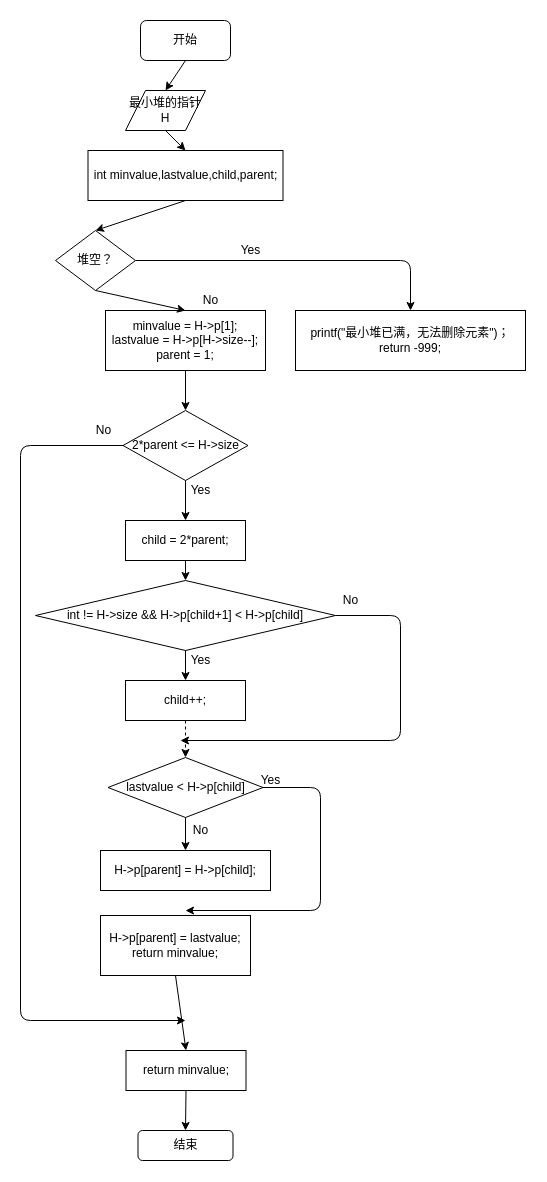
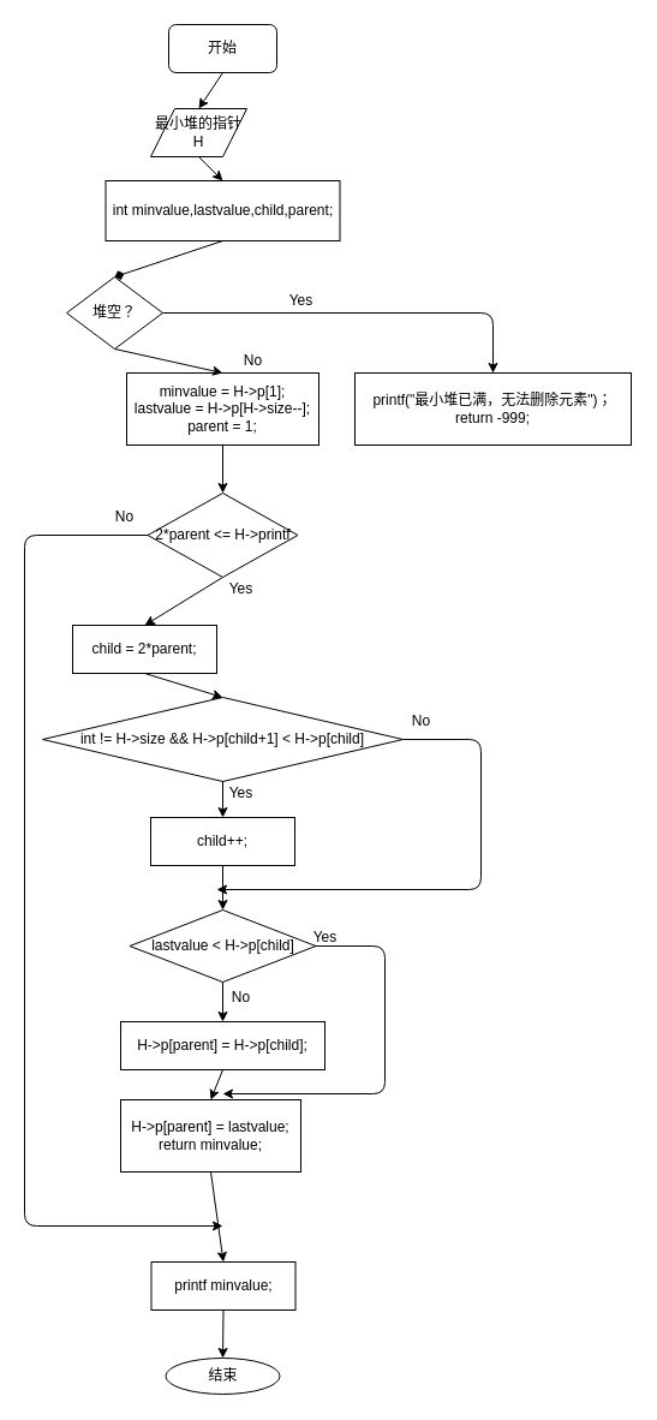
- <mxCell id="17" value="" style="endArrow=classic;html=1;exitX=0.5;exitY=1;exitDx=0;exitDy=0;entryX=0.5;entryY=0;entryDx=0;entryDy=0;entryPerimeter=0;" edge="1" parent="1" source="4" target="5"><mxGeometry width="50" height="50" relative="1" as="geometry"><mxPoint x="280" y="150" as="sourcePoint" /><mxPoint x="330" y="100" as="targetPoint" /></mxGeometry></mxCell>
+ <mxCell id="17" value="" style="endArrow=diamond;html=1;exitX=0.5;exitY=1;exitDx=0;exitDy=0;entryX=0.5;entryY=0;entryDx=0;entryDy=0;entryPerimeter=0;" edge="1" parent="1" source="4" target="5"><mxGeometry width="50" height="50" relative="1" as="geometry"><mxPoint x="280" y="150" as="sourcePoint" /><mxPoint x="330" y="100" as="targetPoint" /></mxGeometry></mxCell>
- <mxCell id="8" value="2*parent &amp;lt;= H-&amp;gt;size" style="rhombus;whiteSpace=wrap;html=1;" vertex="1" parent="1"><mxGeometry x="122.5" y="410" width="125" height="70" as="geometry" /></mxCell>
+ <mxCell id="8" value="2*parent &amp;lt;= H-&amp;gt;printf" style="rhombus;whiteSpace=wrap;html=1;" vertex="1" parent="1"><mxGeometry x="122.5" y="410" width="125" height="70" as="geometry" /></mxCell>
- <mxCell id="9" value="child = 2*parent;" style="rounded=0;whiteSpace=wrap;html=1;" vertex="1" parent="1"><mxGeometry x="125" y="520" width="120" height="40" as="geometry" /></mxCell>
+ <mxCell id="9" value="child = 2*parent;" style="rounded=0;whiteSpace=wrap;html=1;" vertex="1" parent="1"><mxGeometry x="60" y="520" width="120" height="40" as="geometry" /></mxCell>
- <mxCell id="23" value="" style="endArrow=classic;html=1;exitX=0.5;exitY=1;exitDx=0;exitDy=0;entryX=0.5;entryY=0;entryDx=0;entryDy=0;dashed=1;" edge="1" parent="1" source="11" target="12"><mxGeometry width="50" height="50" relative="1" as="geometry"><mxPoint x="280" y="820" as="sourcePoint" /><mxPoint x="330" y="770" as="targetPoint" /></mxGeometry></mxCell>
+ <mxCell id="23" value="" style="endArrow=classic;html=1;exitX=0.5;exitY=1;exitDx=0;exitDy=0;entryX=0.5;entryY=0;entryDx=0;entryDy=0;" edge="1" parent="1" source="11" target="12"><mxGeometry width="50" height="50" relative="1" as="geometry"><mxPoint x="280" y="820" as="sourcePoint" /><mxPoint x="330" y="770" as="targetPoint" /></mxGeometry></mxCell>
+ <mxCell id="25" value="" style="endArrow=classic;html=1;exitX=0.5;exitY=1;exitDx=0;exitDy=0;entryX=0.5;entryY=0;entryDx=0;entryDy=0;" edge="1" parent="1" source="13" target="14"><mxGeometry width="50" height="50" relative="1" as="geometry"><mxPoint x="280" y="820" as="sourcePoint" /><mxPoint x="330" y="770" as="targetPoint" /></mxGeometry></mxCell>
- <mxCell id="39" value="return minvalue;" style="rounded=0;whiteSpace=wrap;html=1;" vertex="1" parent="1"><mxGeometry x="125.5" y="1050" width="120" height="40" as="geometry" /></mxCell>
+ <mxCell id="39" value="printf minvalue;" style="rounded=0;whiteSpace=wrap;html=1;" vertex="1" parent="1"><mxGeometry x="125.5" y="1050" width="120" height="40" as="geometry" /></mxCell>
- <mxCell id="26" value="结束" style="rounded=1;whiteSpace=wrap;html=1;" vertex="1" parent="1"><mxGeometry x="137.5" y="1130" width="95" height="30" as="geometry" /></mxCell>
+ <mxCell id="26" value="结束" style="ellipse;whiteSpace=wrap;html=1;" vertex="1" parent="1"><mxGeometry x="137.5" y="1130" width="95" height="30" as="geometry" /></mxCell>
